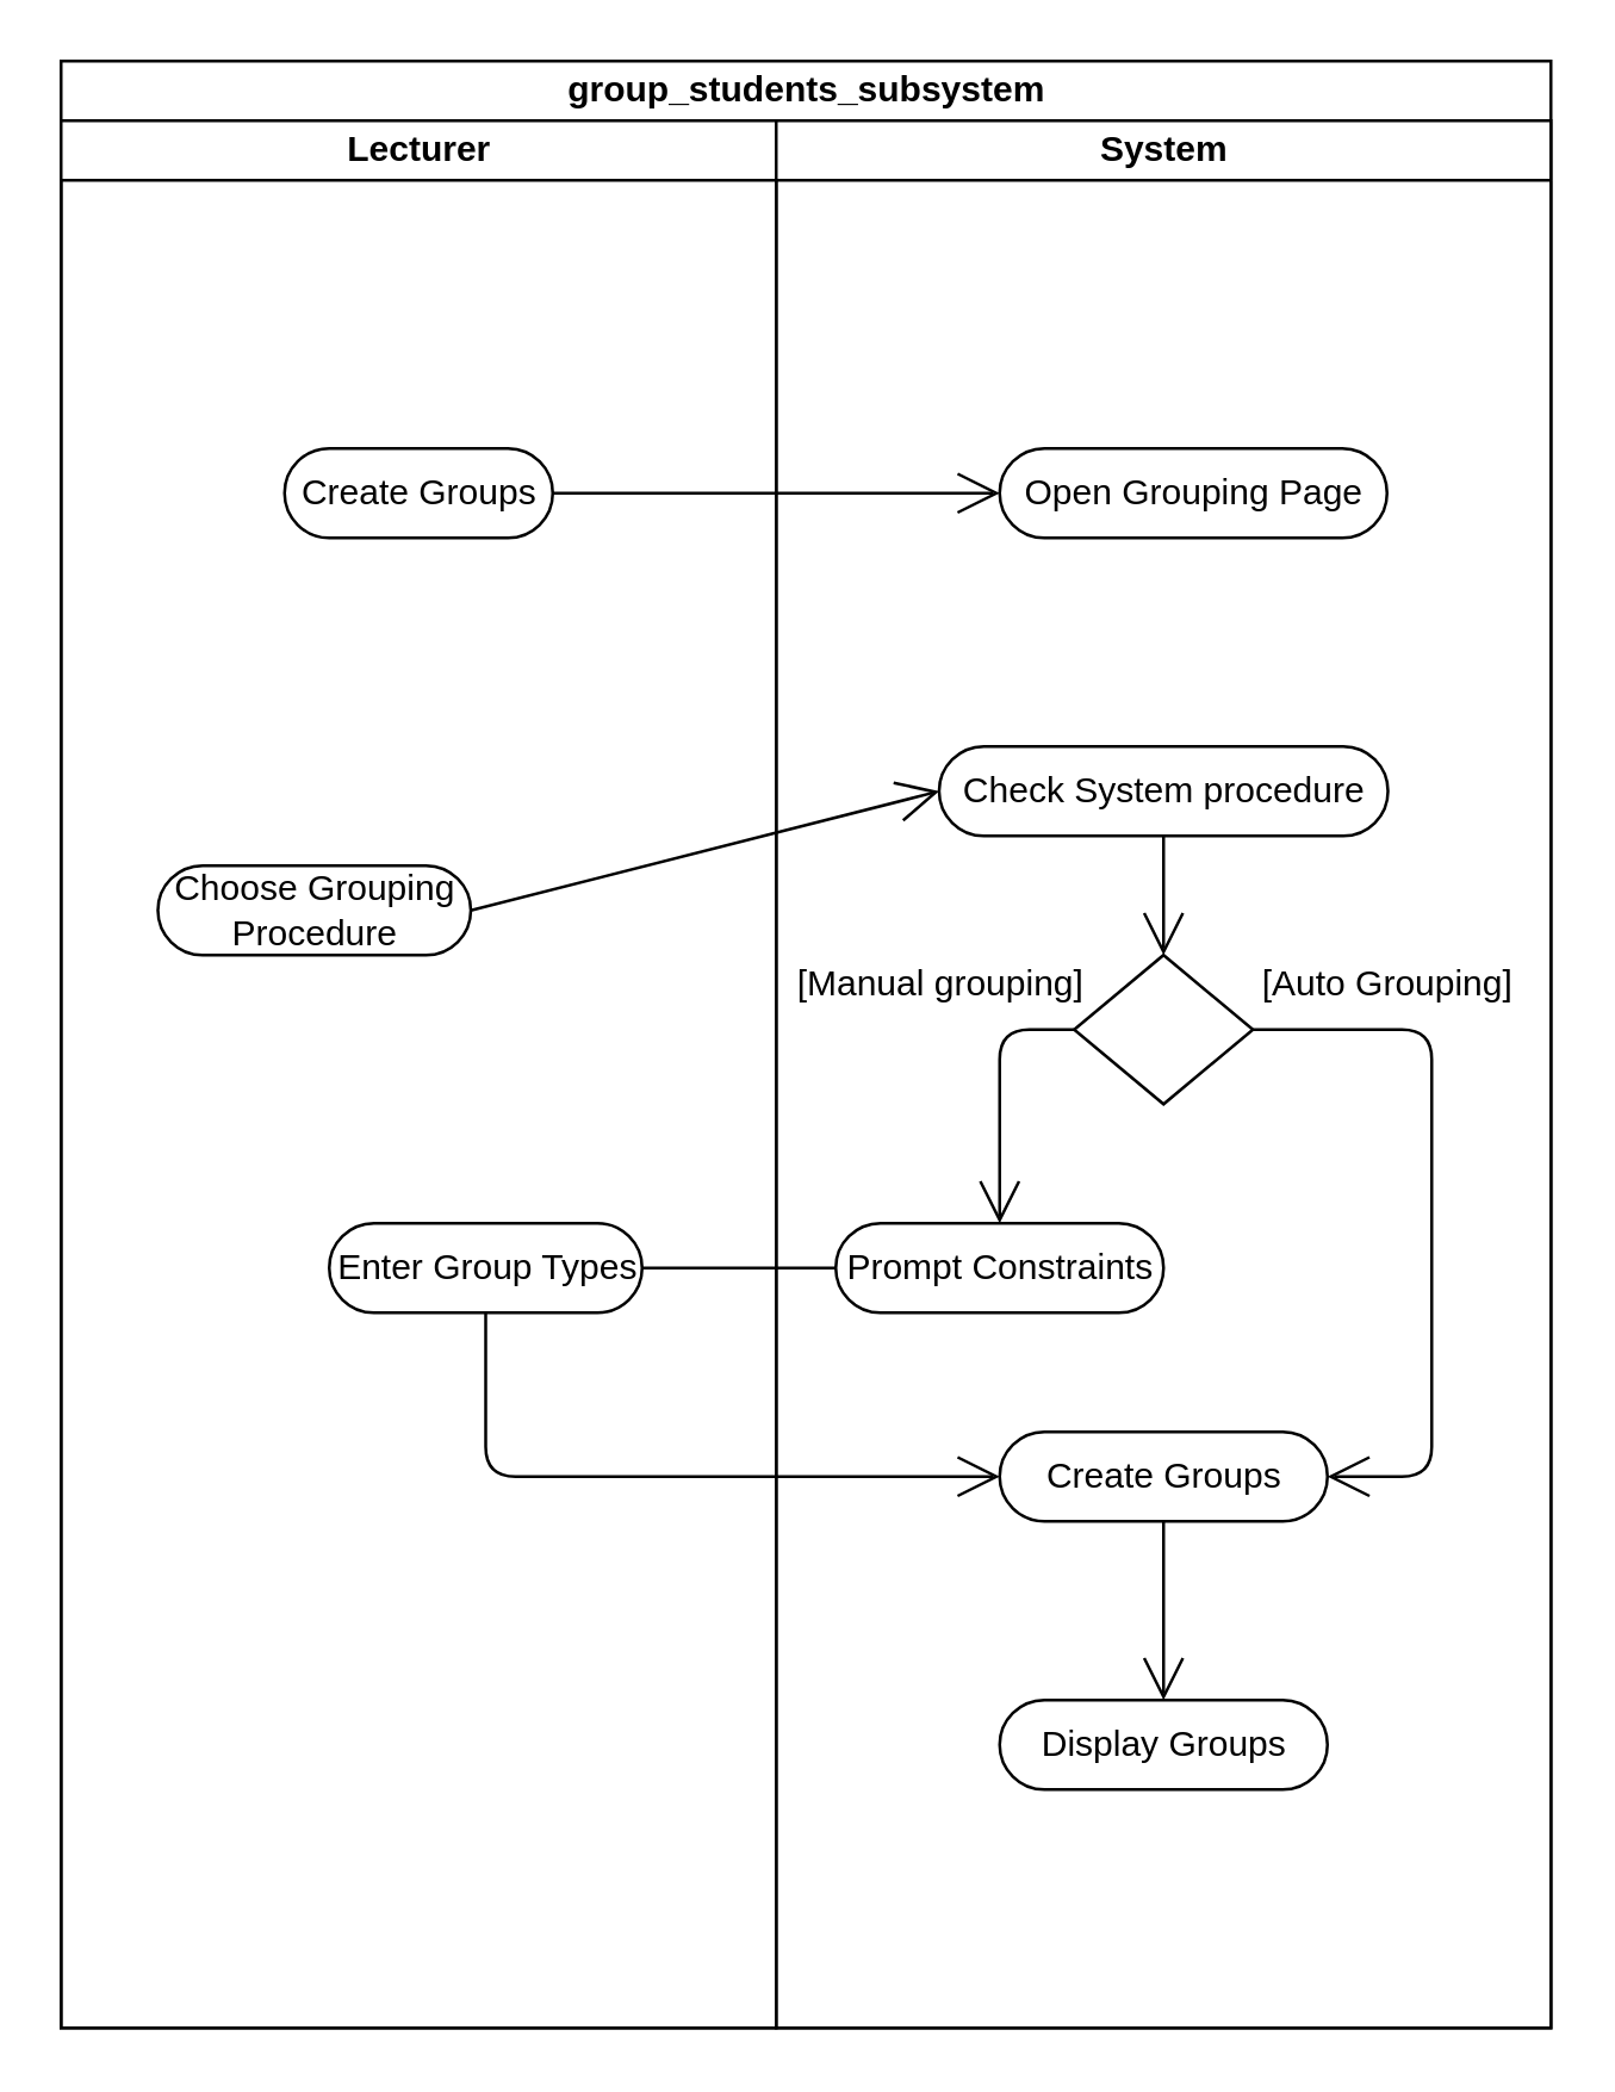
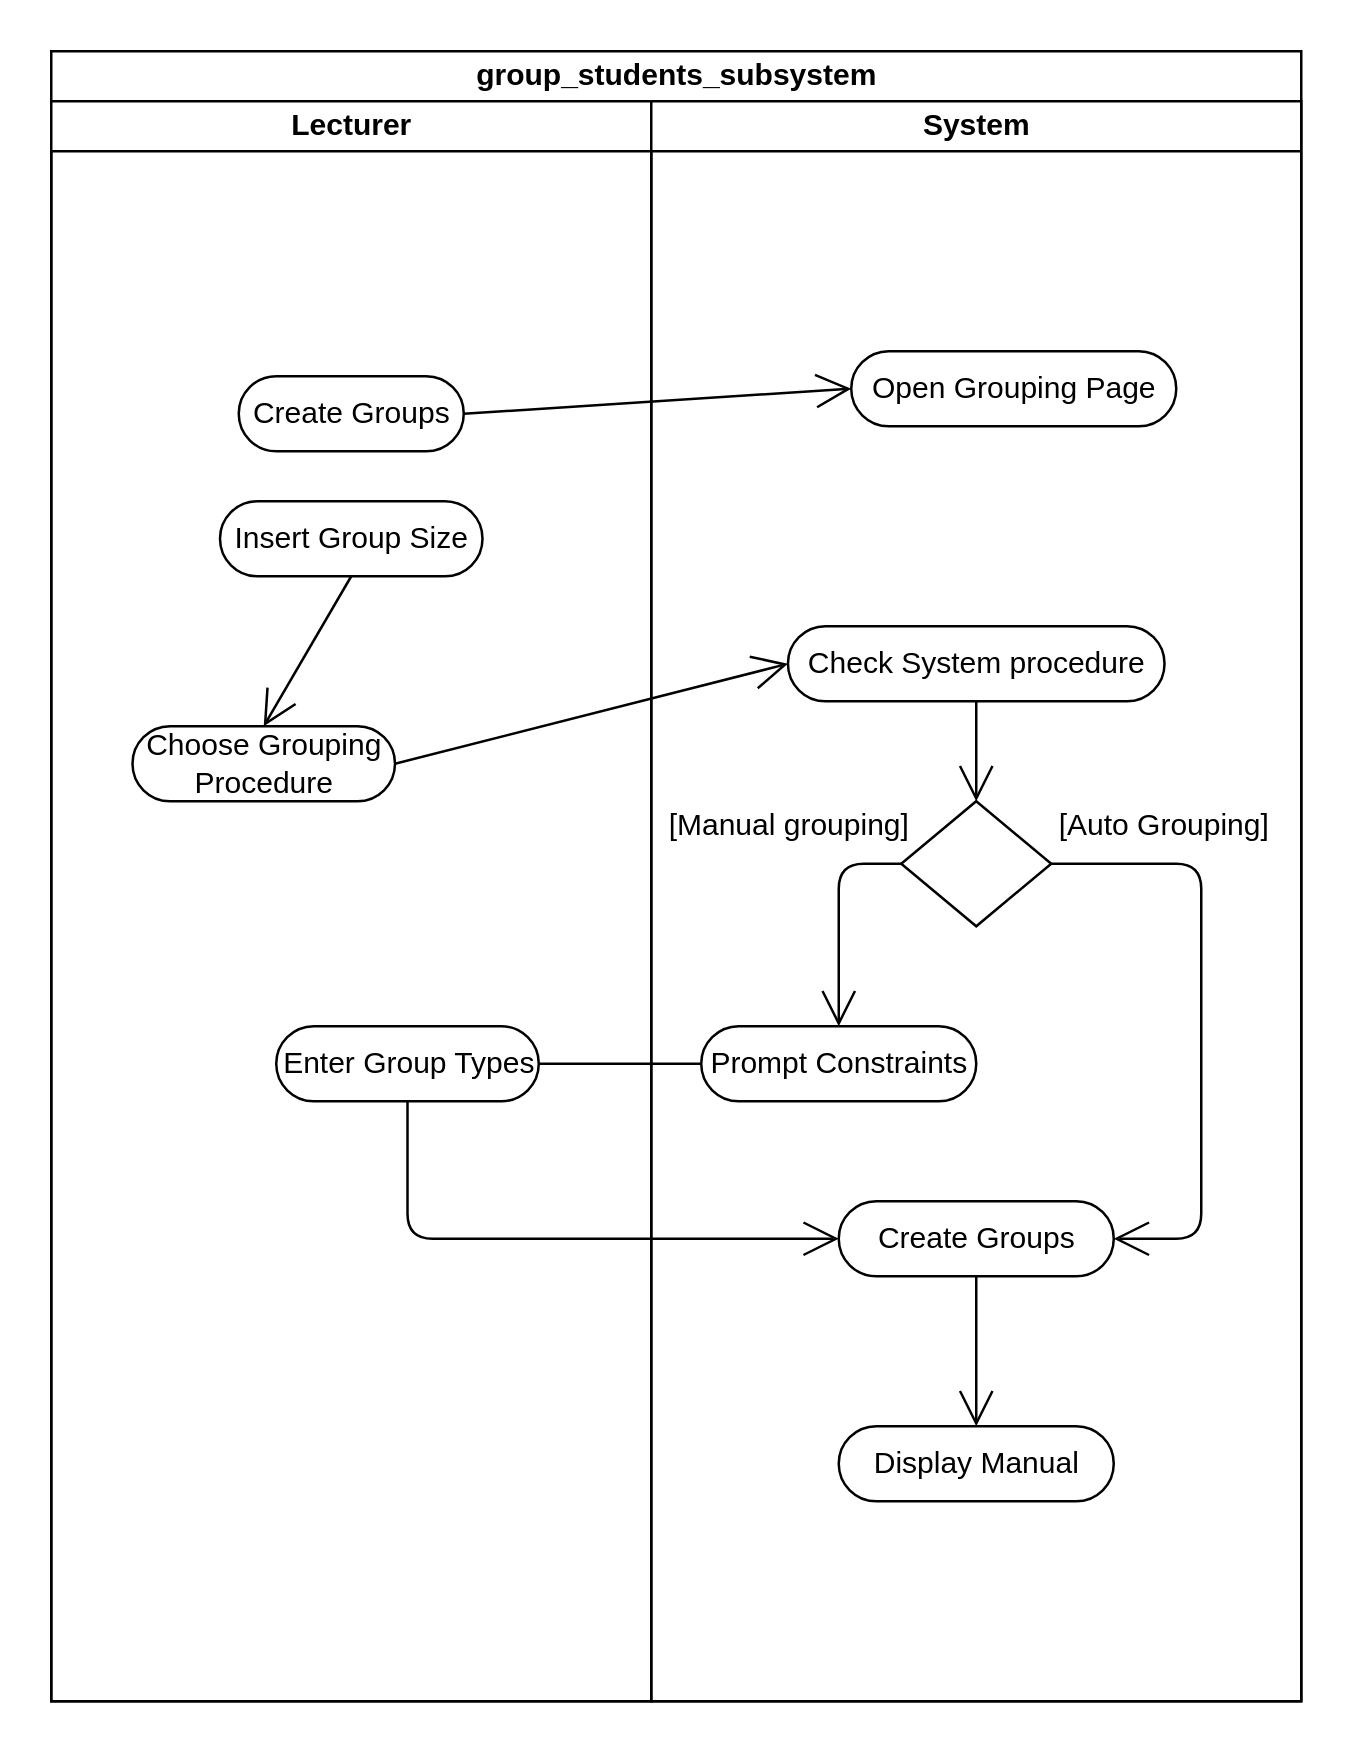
- <mxCell id="10" value="Open Grouping Page" style="html=1;dashed=0;whitespace=wrap;shape=mxgraph.dfd.start" vertex="1" parent="9"><mxGeometry x="75" y="110" width="130" height="30" as="geometry" /></mxCell>
+ <mxCell id="10" value="Open Grouping Page" style="html=1;dashed=0;whitespace=wrap;shape=mxgraph.dfd.start" vertex="1" parent="9"><mxGeometry x="80" y="100" width="130" height="30" as="geometry" /></mxCell>
+ <mxCell id="5" value="Insert Group Size" style="html=1;dashed=0;whitespace=wrap;shape=mxgraph.dfd.start" vertex="1" parent="3"><mxGeometry x="67.5" y="160" width="105" height="30" as="geometry" /></mxCell>
+ <mxCell id="7" value="" style="endArrow=open;endFill=1;endSize=12;html=1;exitX=0.5;exitY=0.5;exitDx=0;exitDy=15;exitPerimeter=0;entryX=0.5;entryY=0.5;entryDx=0;entryDy=-15;entryPerimeter=0;" edge="1" parent="3" source="5" target="6"><mxGeometry width="160" relative="1" as="geometry"><mxPoint x="379.47" y="151.32" as="sourcePoint" /><mxPoint x="182.5" y="185" as="targetPoint" /></mxGeometry></mxCell>
- <mxCell id="20" value="Display Groups" style="html=1;dashed=0;whitespace=wrap;shape=mxgraph.dfd.start" vertex="1" parent="9"><mxGeometry x="75" y="530" width="110" height="30" as="geometry" /></mxCell>
+ <mxCell id="20" value="Display Manual" style="html=1;dashed=0;whitespace=wrap;shape=mxgraph.dfd.start" vertex="1" parent="9"><mxGeometry x="75" y="530" width="110" height="30" as="geometry" /></mxCell>
